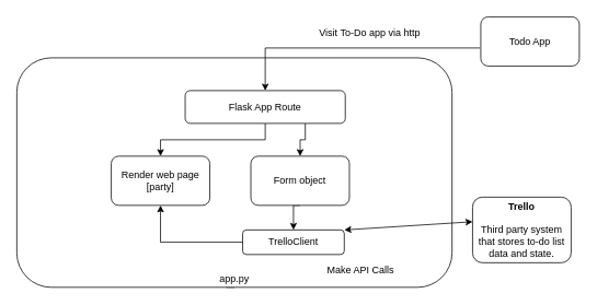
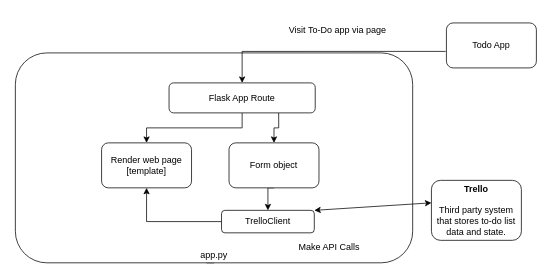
- <mxCell id="12" value="Visit To-Do app via http" style="text;html=1;strokeColor=none;fillColor=none;align=center;verticalAlign=middle;whiteSpace=wrap;rounded=0;" parent="1" vertex="1"><mxGeometry x="355" y="30" width="190" height="20" as="geometry" /></mxCell>
+ <mxCell id="12" value="Visit To-Do app via page" style="text;html=1;strokeColor=none;fillColor=none;align=center;verticalAlign=middle;whiteSpace=wrap;rounded=0;" parent="1" vertex="1"><mxGeometry x="355" y="30" width="190" height="20" as="geometry" /></mxCell>
- <mxCell id="18" value="Todo App" style="rounded=1;whiteSpace=wrap;html=1;" vertex="1" parent="1"><mxGeometry x="585" y="20" width="120" height="60" as="geometry" /></mxCell>
+ <mxCell id="18" value="Todo App" style="rounded=1;whiteSpace=wrap;html=1;" vertex="1" parent="1"><mxGeometry x="595" y="30" width="120" height="60" as="geometry" /></mxCell>
- <mxCell id="13" value="Render web page [party]" style="rounded=1;whiteSpace=wrap;html=1;" parent="1" vertex="1"><mxGeometry x="135" y="190" width="120" height="60" as="geometry" /></mxCell>
+ <mxCell id="13" value="Render web page [template]" style="rounded=1;whiteSpace=wrap;html=1;" parent="1" vertex="1"><mxGeometry x="135" y="190" width="120" height="60" as="geometry" /></mxCell>
